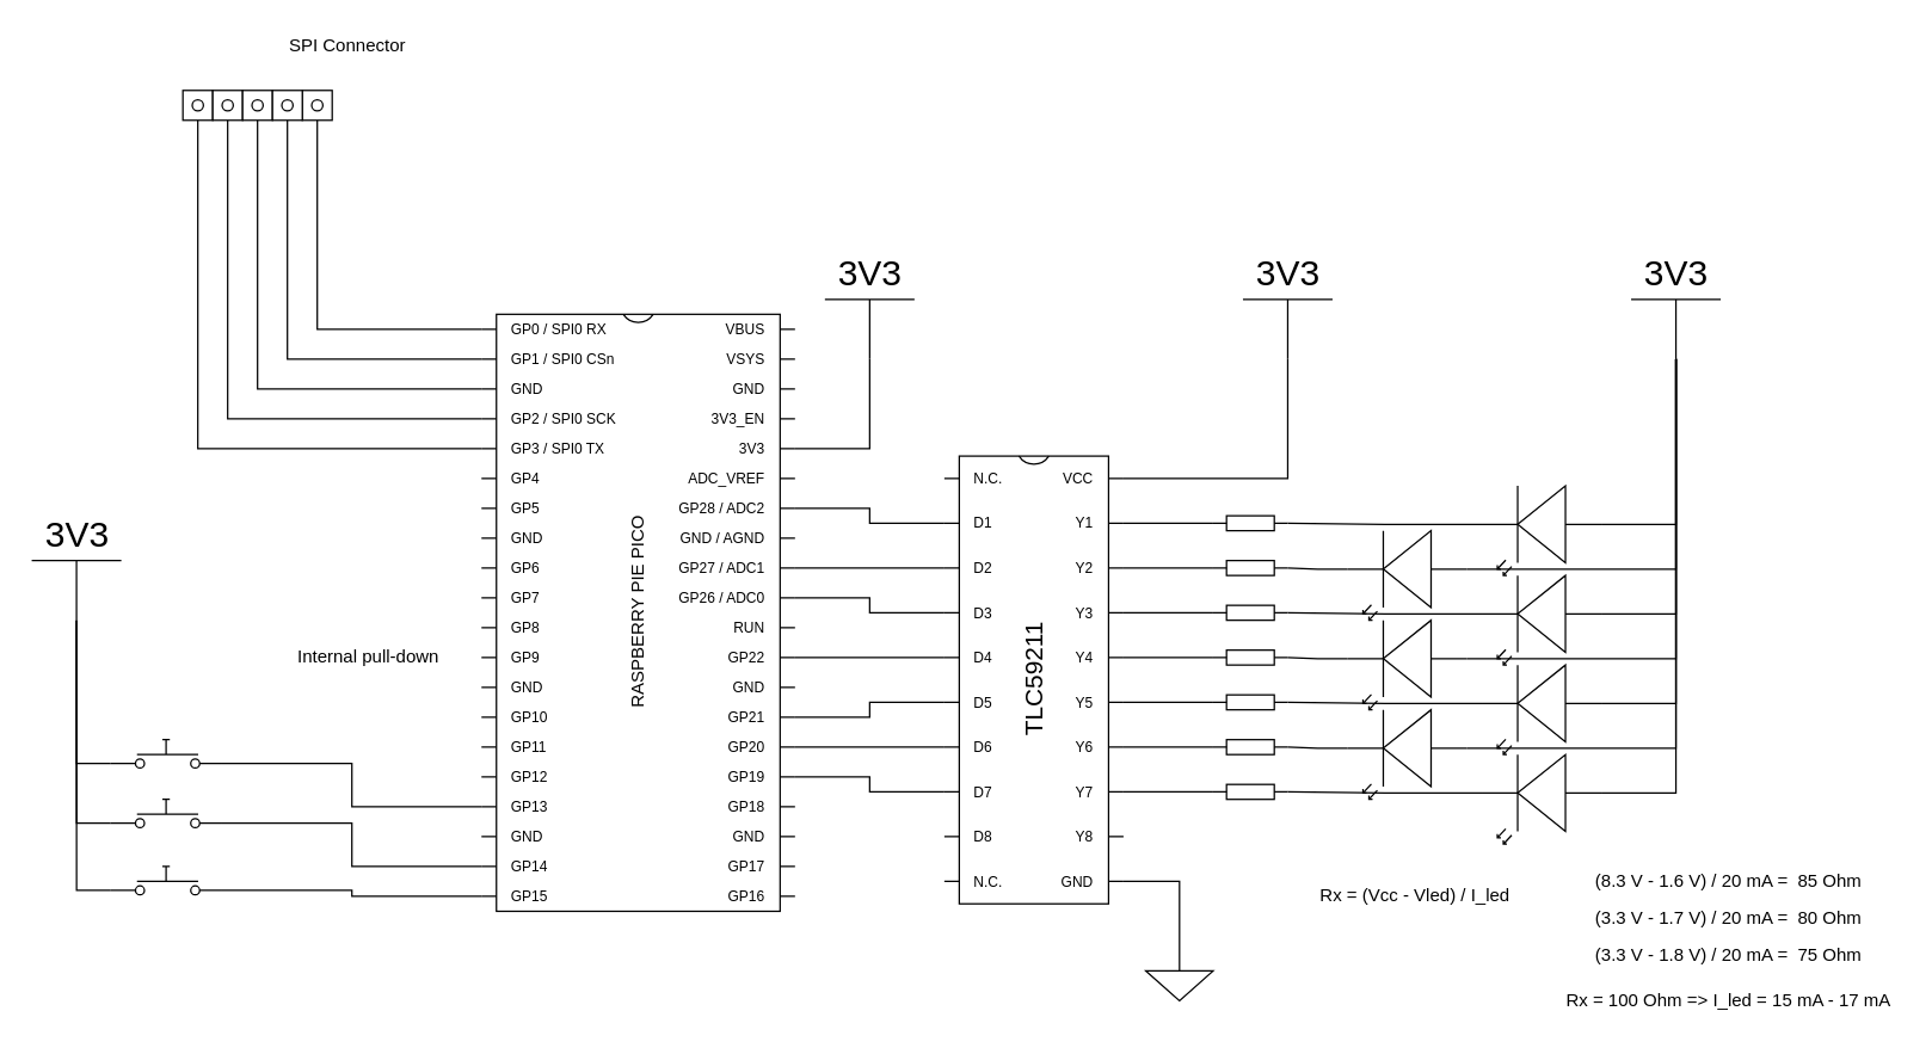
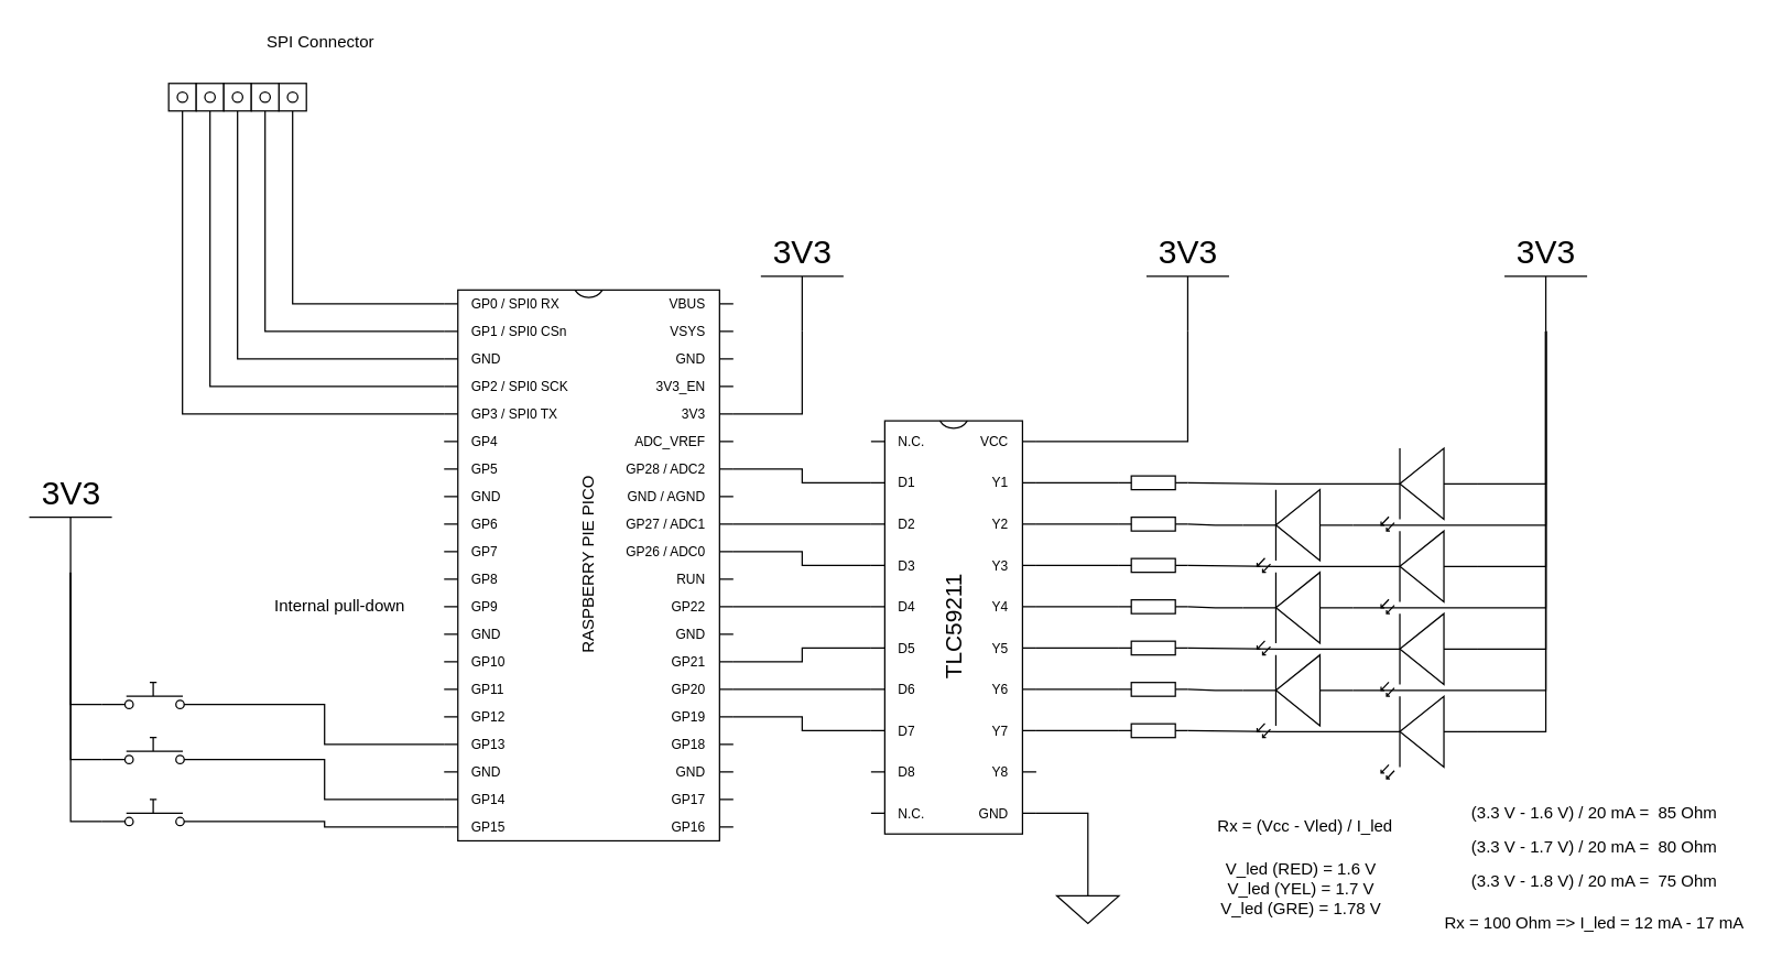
- <mxCell id="8" value="(8.3 V - 1.6 V) / 20 mA =&amp;nbsp; 85 Ohm" style="text;html=1;align=center;verticalAlign=middle;resizable=0;points=[];autosize=1;strokeColor=none;fillColor=none;" parent="1" vertex="1"><mxGeometry x="1062" y="580" width="190" height="20" as="geometry" /></mxCell>
+ <mxCell id="8" value="(3.3 V - 1.6 V) / 20 mA =&amp;nbsp; 85 Ohm" style="text;html=1;align=center;verticalAlign=middle;resizable=0;points=[];autosize=1;strokeColor=none;fillColor=none;" parent="1" vertex="1"><mxGeometry x="1062" y="580" width="190" height="20" as="geometry" /></mxCell>
+ <mxCell id="23" value="V_led (RED) = 1.6 V&lt;br&gt;V_led (YEL) = 1.7 V&lt;br&gt;V_led (GRE) = 1.78 V" style="text;html=1;align=center;verticalAlign=middle;resizable=0;points=[];autosize=1;strokeColor=none;fillColor=none;" parent="1" vertex="1"><mxGeometry x="879" y="620" width="130" height="50" as="geometry" /></mxCell>
- <mxCell id="26" value="Rx = 100 Ohm =&amp;gt; I_led = 15 mA - 17 mA" style="text;html=1;align=center;verticalAlign=middle;resizable=0;points=[];autosize=1;strokeColor=none;fillColor=none;" parent="1" vertex="1"><mxGeometry x="1042" y="660" width="230" height="20" as="geometry" /></mxCell>
+ <mxCell id="26" value="Rx = 100 Ohm =&amp;gt; I_led = 12 mA - 17 mA" style="text;html=1;align=center;verticalAlign=middle;resizable=0;points=[];autosize=1;strokeColor=none;fillColor=none;" parent="1" vertex="1"><mxGeometry x="1042" y="660" width="230" height="20" as="geometry" /></mxCell>
